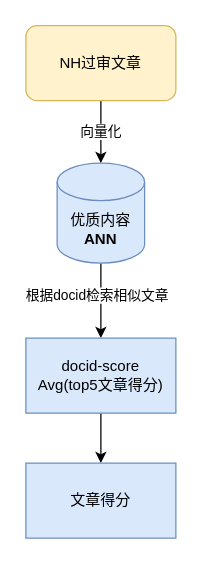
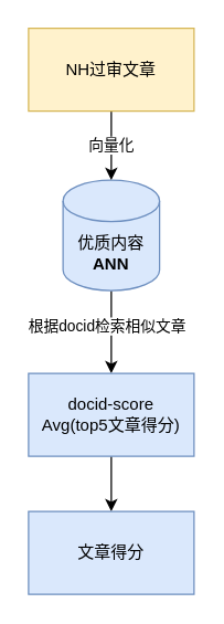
- <mxCell id="6" value="NH过审文章" style="rounded=1;whiteSpace=wrap;html=1;fillColor=#fff2cc;strokeColor=#d6b656;" vertex="1" parent="1"><mxGeometry x="20" y="20" width="120" height="60" as="geometry" /></mxCell>
+ <mxCell id="6" value="NH过审文章" style="whiteSpace=wrap;html=1;fillColor=#fff2cc;strokeColor=#d6b656;rounded=0;" vertex="1" parent="1"><mxGeometry x="20" y="20" width="120" height="60" as="geometry" /></mxCell>
